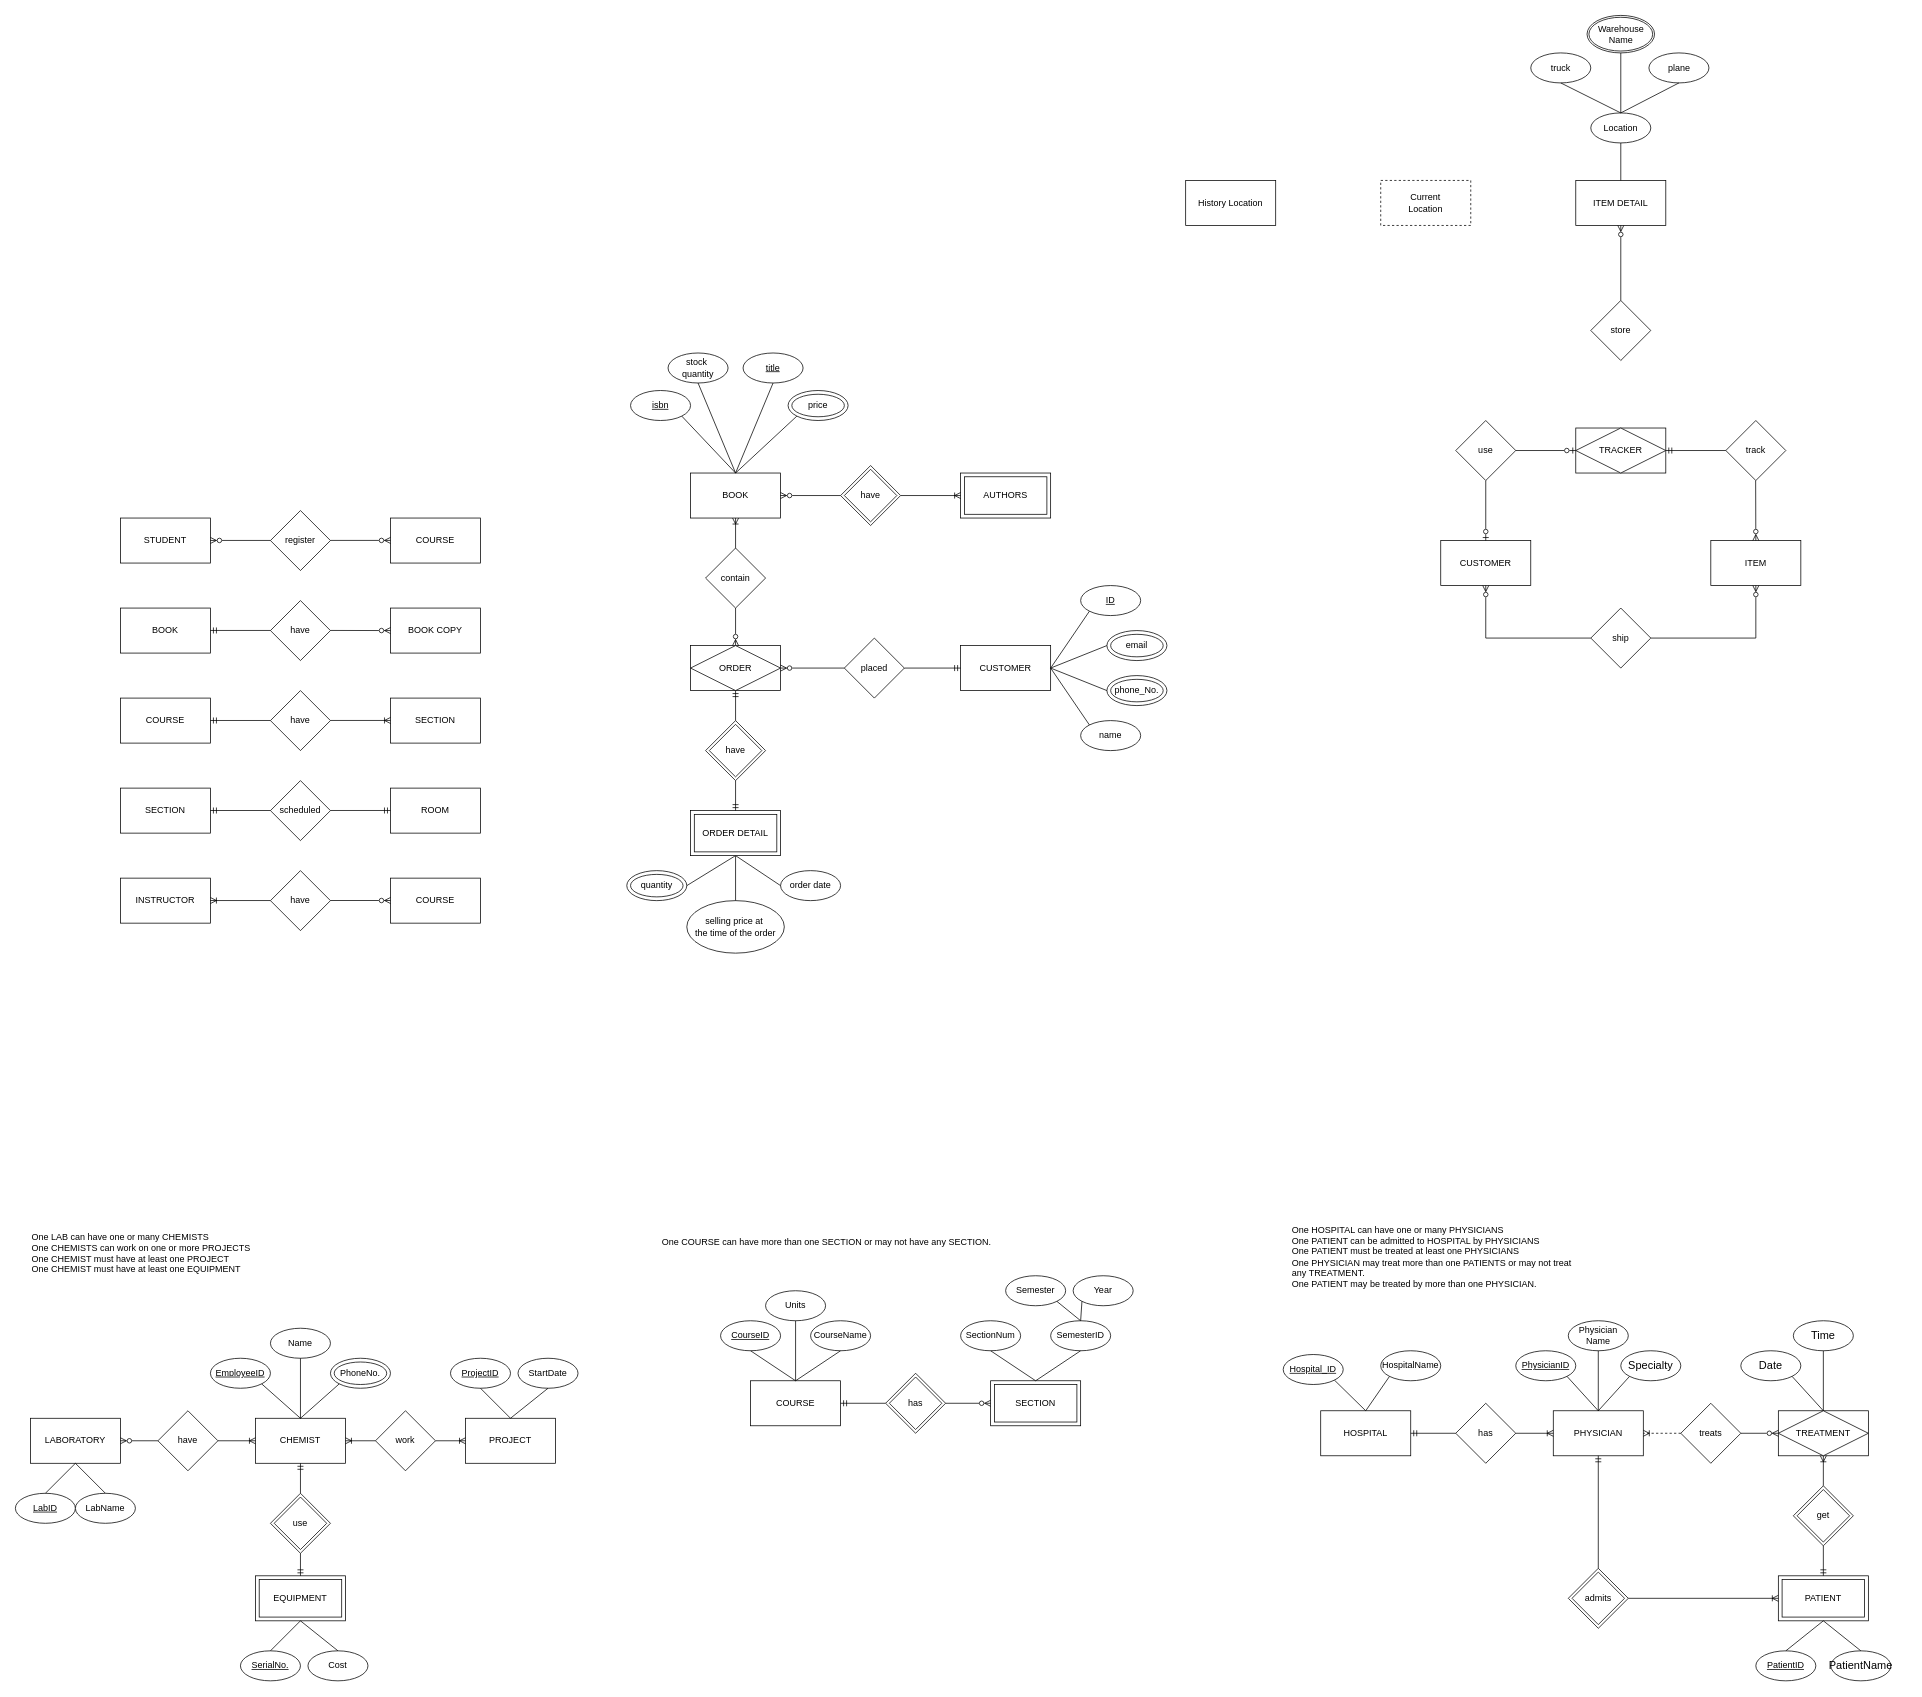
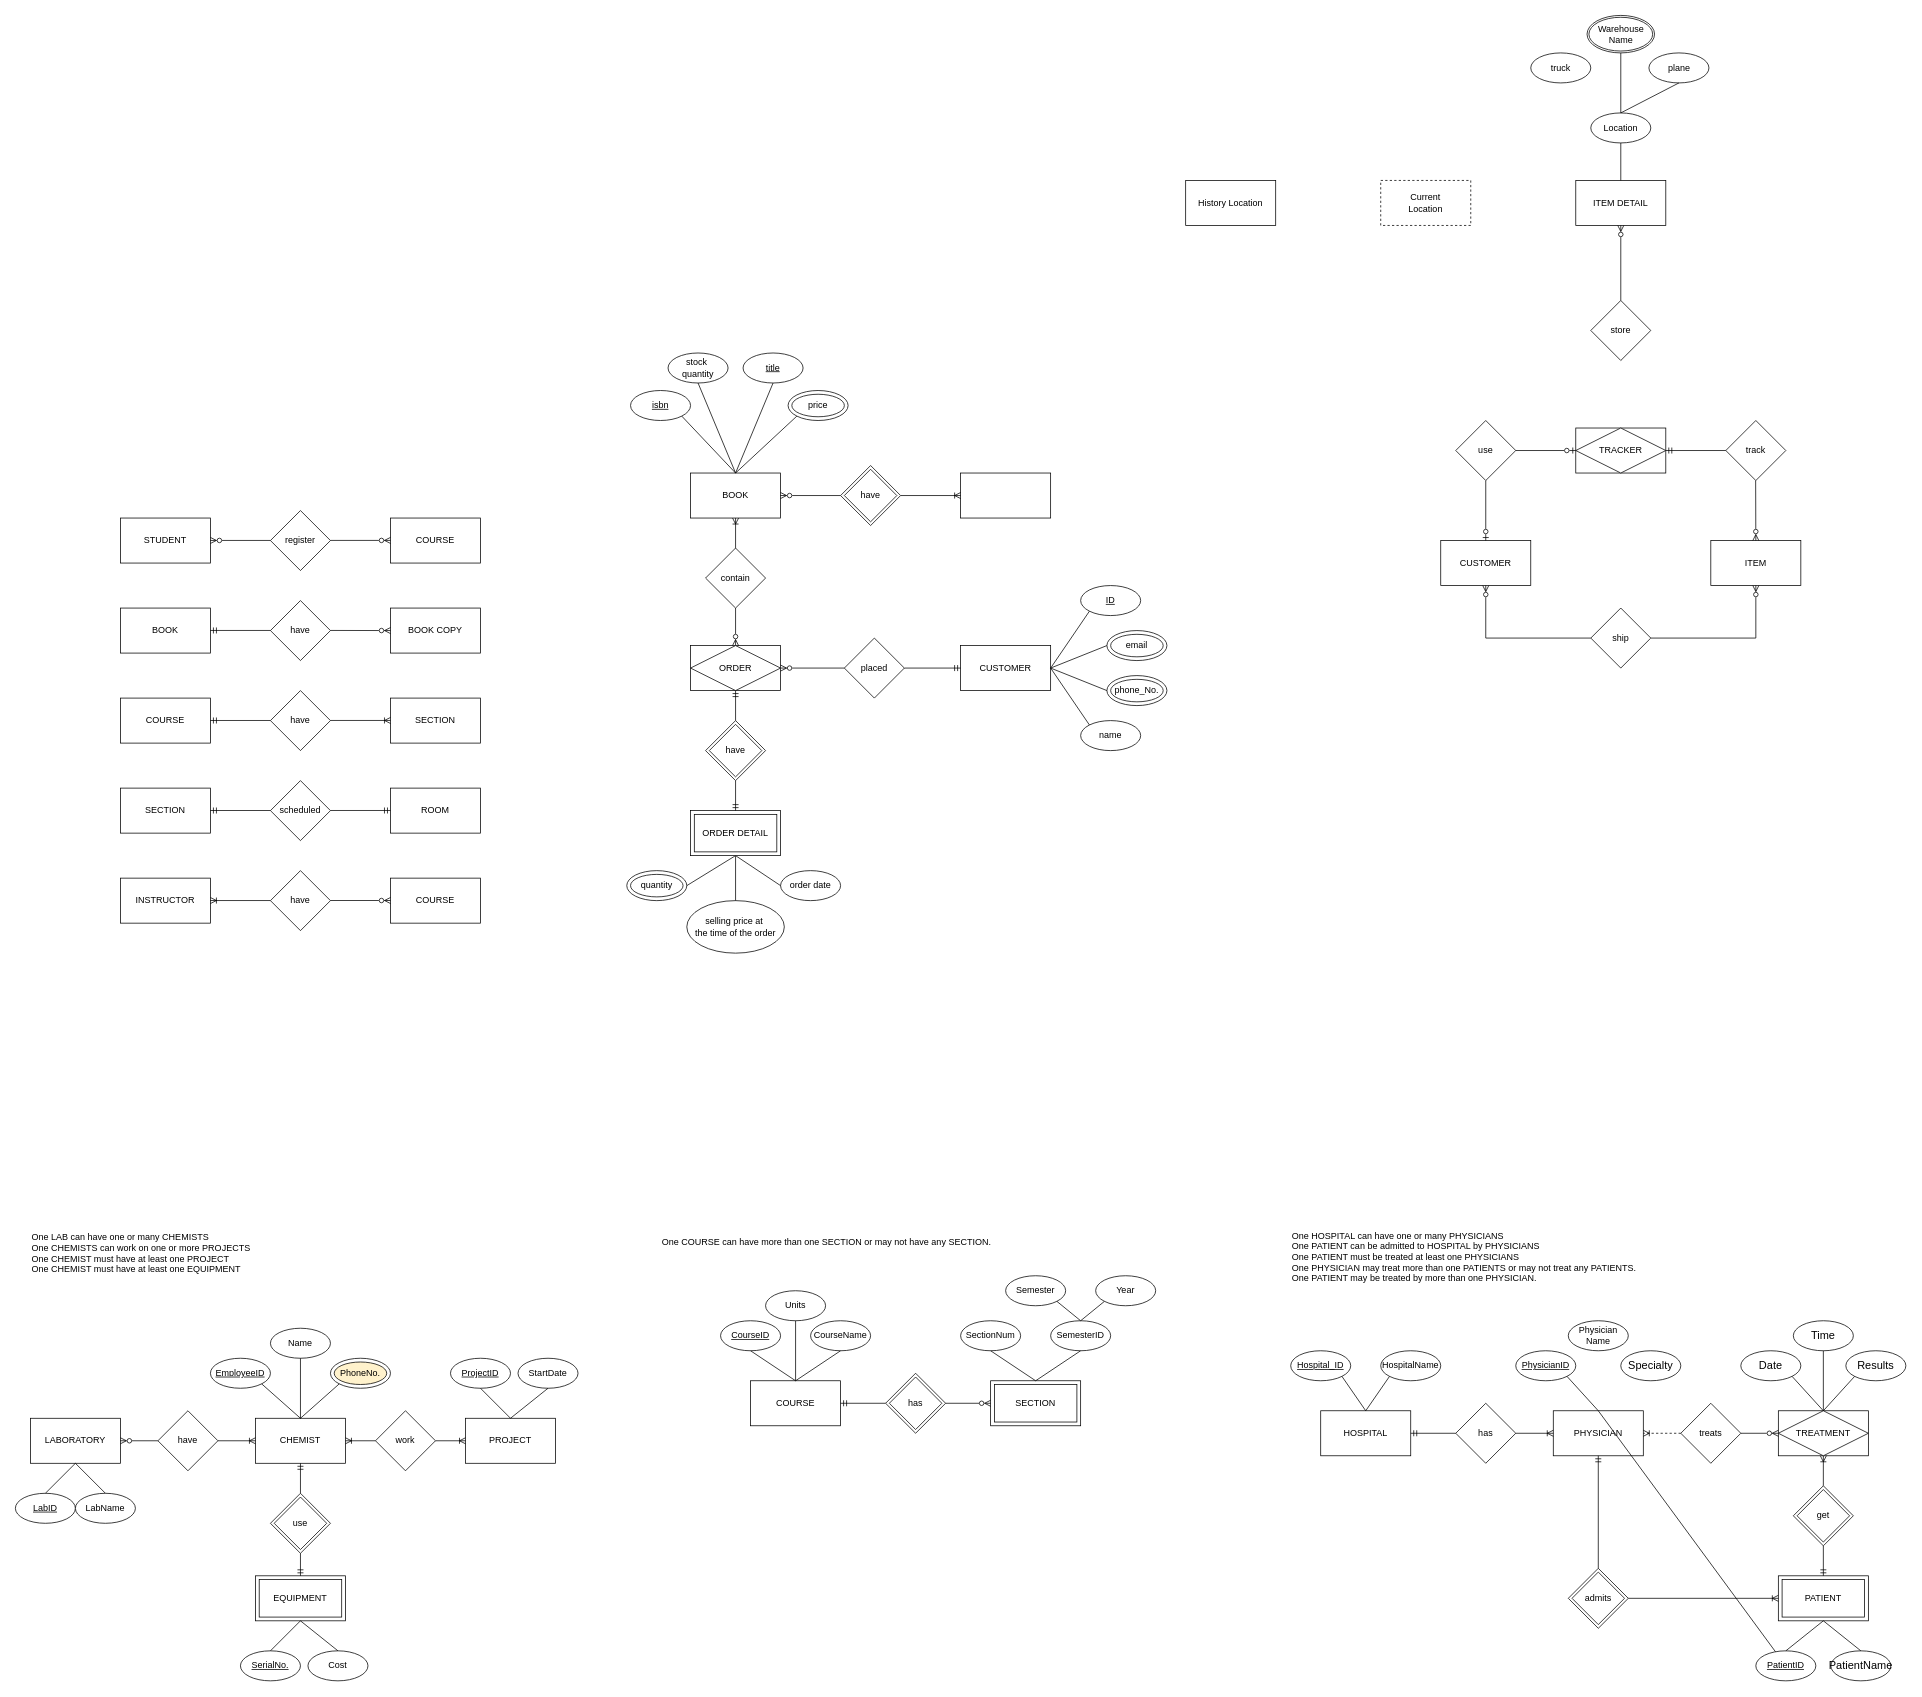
- <mxCell id="99" value="" style="endArrow=none;html=1;rounded=0;entryX=0.5;entryY=1;entryDx=0;entryDy=0;exitX=0.5;exitY=0;exitDx=0;exitDy=0;" parent="1" source="93" target="94" edge="1"><mxGeometry width="50" height="50" relative="1" as="geometry"><mxPoint x="2050" y="180" as="sourcePoint" /><mxPoint x="2050" y="130" as="targetPoint" /></mxGeometry></mxCell>
- <mxCell id="55" value="AUTHORS" style="rounded=0;whiteSpace=wrap;html=1;" parent="1" vertex="1"><mxGeometry x="1285" y="635" width="110" height="50" as="geometry" /></mxCell>
- <mxCell id="158" value="&lt;div&gt;One HOSPITAL can have one or many PHYSICIANS&lt;/div&gt;&lt;div&gt;One PATIENT can be admitted to HOSPITAL by PHYSICIANS&lt;/div&gt;&lt;div&gt;One PATIENT must be treated at least one PHYSICIANS&lt;/div&gt;&lt;div&gt;One PHYSICIAN may treat more than one PATIENTS or may not treat any&amp;nbsp;&lt;span style=&quot;background-color: transparent; color: light-dark(rgb(0, 0, 0), rgb(255, 255, 255));&quot;&gt;TREATMENT&lt;/span&gt;&lt;span style=&quot;background-color: transparent; color: light-dark(rgb(0, 0, 0), rgb(255, 255, 255));&quot;&gt;.&lt;/span&gt;&lt;/div&gt;&lt;div&gt;One PATIENT may be treated by more than one PHYSICIAN.&lt;/div&gt;" style="text;html=1;align=left;verticalAlign=middle;whiteSpace=wrap;rounded=0;" vertex="1" parent="1"><mxGeometry x="1720" y="1640" width="470" height="70" as="geometry" /></mxCell>
+ <mxCell id="158" value="&lt;div&gt;One HOSPITAL can have one or many PHYSICIANS&lt;/div&gt;&lt;div&gt;One PATIENT can be admitted to HOSPITAL by PHYSICIANS&lt;/div&gt;&lt;div&gt;One PATIENT must be treated at least one PHYSICIANS&lt;/div&gt;&lt;div&gt;One PHYSICIAN may treat more than one PATIENTS or may not treat any&amp;nbsp;&lt;span style=&quot;background-color: transparent; color: light-dark(rgb(0, 0, 0), rgb(255, 255, 255));&quot;&gt;PATIENTS&lt;/span&gt;&lt;span style=&quot;background-color: transparent; color: light-dark(rgb(0, 0, 0), rgb(255, 255, 255));&quot;&gt;.&lt;/span&gt;&lt;/div&gt;&lt;div&gt;One PATIENT may be treated by more than one PHYSICIAN.&lt;/div&gt;" style="text;html=1;align=left;verticalAlign=middle;whiteSpace=wrap;rounded=0;" vertex="1" parent="1"><mxGeometry x="1720" y="1640" width="470" height="70" as="geometry" /></mxCell>
- <mxCell id="146" value="Year" style="ellipse;whiteSpace=wrap;html=1;" vertex="1" parent="1"><mxGeometry x="1430" y="1700" width="80" height="40" as="geometry" /></mxCell>
+ <mxCell id="146" value="Year" style="ellipse;whiteSpace=wrap;html=1;" vertex="1" parent="1"><mxGeometry x="1460" y="1700" width="80" height="40" as="geometry" /></mxCell>
+ <mxCell id="179" value="&lt;span style=&quot;font-size:11.0pt;mso-bidi-font-size:14.0pt;&lt;br/&gt;line-height:115%;font-family:&amp;quot;Calibri&amp;quot;,sans-serif;mso-ascii-theme-font:minor-latin;&lt;br/&gt;mso-fareast-font-family:Calibri;mso-fareast-theme-font:minor-latin;mso-hansi-theme-font:&lt;br/&gt;minor-latin;mso-bidi-font-family:&amp;quot;Cordia New&amp;quot;;mso-bidi-theme-font:minor-bidi;&lt;br/&gt;mso-ansi-language:EN-US;mso-fareast-language:EN-US;mso-bidi-language:TH&quot;&gt;Results&lt;/span&gt;" style="ellipse;whiteSpace=wrap;html=1;" vertex="1" parent="1"><mxGeometry x="2460" y="1800" width="80" height="40" as="geometry" /></mxCell>
- <mxCell id="170" value="&lt;u&gt;Hospital_ID&lt;/u&gt;" style="ellipse;whiteSpace=wrap;html=1;" vertex="1" parent="1"><mxGeometry x="1710" y="1805" width="80" height="40" as="geometry" /></mxCell>
+ <mxCell id="170" value="&lt;u&gt;Hospital_ID&lt;/u&gt;" style="ellipse;whiteSpace=wrap;html=1;" vertex="1" parent="1"><mxGeometry x="1720" y="1800" width="80" height="40" as="geometry" /></mxCell>
- <mxCell id="118" value="PhoneNo." style="ellipse;whiteSpace=wrap;html=1;" vertex="1" parent="116"><mxGeometry x="5" y="5" width="70" height="30" as="geometry" /></mxCell>
+ <mxCell id="118" value="PhoneNo." style="ellipse;whiteSpace=wrap;html=1;fillColor=#fff2cc;" vertex="1" parent="116"><mxGeometry x="5" y="5" width="70" height="30" as="geometry" /></mxCell>
- <mxCell id="184" value="" style="endArrow=none;html=1;rounded=0;entryX=0.5;entryY=1;entryDx=0;entryDy=0;exitX=0.5;exitY=0;exitDx=0;exitDy=0;" edge="1" parent="1" source="160" target="172"><mxGeometry width="50" height="50" relative="1" as="geometry"><mxPoint x="2160" y="1906" as="sourcePoint" /><mxPoint x="2202" y="1860" as="targetPoint" /></mxGeometry></mxCell>
+ <mxCell id="184" value="" style="endArrow=none;html=1;rounded=0;exitX=0.5;exitY=0;exitDx=0;exitDy=0;" edge="1" parent="1" source="160" target="175"><mxGeometry width="50" height="50" relative="1" as="geometry"><mxPoint x="2160" y="1906" as="sourcePoint" /><mxPoint x="2202" y="1860" as="targetPoint" /></mxGeometry></mxCell>
- <mxCell id="183" value="" style="endArrow=none;html=1;rounded=0;entryX=0;entryY=1;entryDx=0;entryDy=0;exitX=0.5;exitY=0;exitDx=0;exitDy=0;" edge="1" parent="1" source="160" target="174"><mxGeometry width="50" height="50" relative="1" as="geometry"><mxPoint x="2172" y="1916" as="sourcePoint" /><mxPoint x="2130" y="1870" as="targetPoint" /></mxGeometry></mxCell>
+ <mxCell id="187" value="" style="endArrow=none;html=1;rounded=0;entryX=0;entryY=1;entryDx=0;entryDy=0;exitX=0.5;exitY=0;exitDx=0;exitDy=0;" edge="1" parent="1" source="165" target="179"><mxGeometry width="50" height="50" relative="1" as="geometry"><mxPoint x="2450" y="1910" as="sourcePoint" /><mxPoint x="2450" y="1830" as="targetPoint" /></mxGeometry></mxCell>
